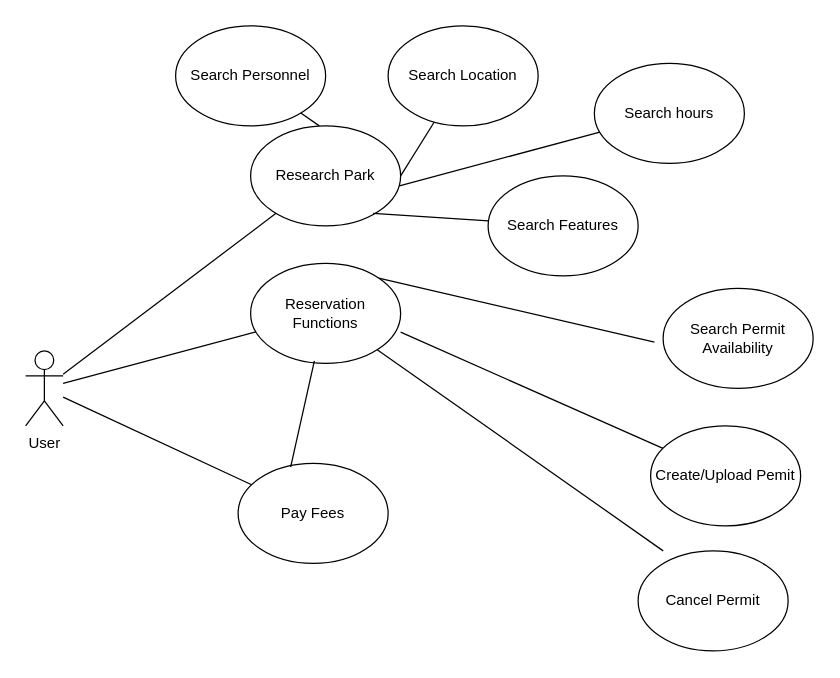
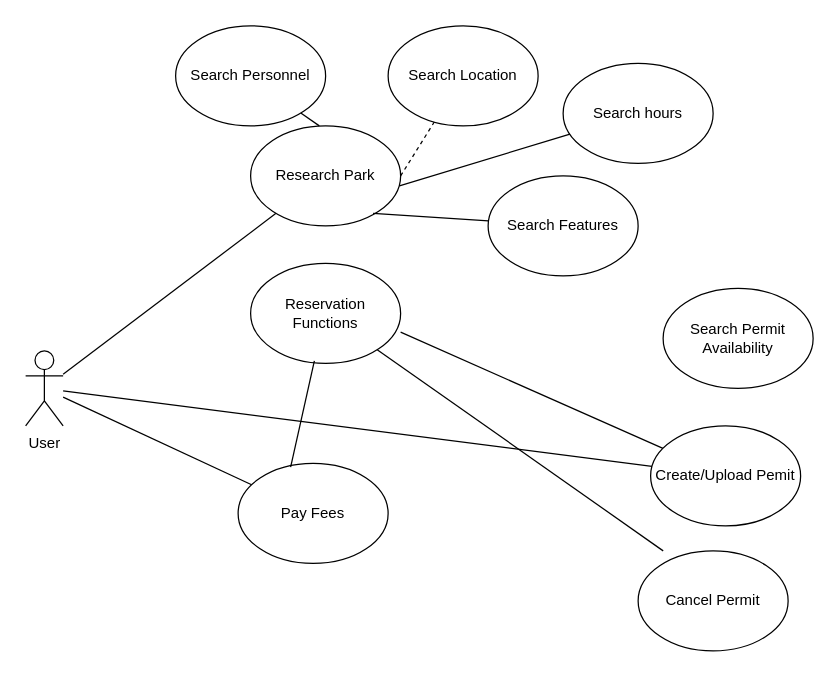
- <mxCell id="19" value="&lt;div&gt;Search hours&lt;/div&gt;" style="ellipse;whiteSpace=wrap;html=1;" parent="1" vertex="1"><mxGeometry x="475" y="50" width="120" height="80" as="geometry" /></mxCell>
+ <mxCell id="19" value="&lt;div&gt;Search hours&lt;/div&gt;" style="ellipse;whiteSpace=wrap;html=1;" parent="1" vertex="1"><mxGeometry x="450" y="50" width="120" height="80" as="geometry" /></mxCell>
- <mxCell id="9" value="" style="endArrow=none;html=1;rounded=0;exitX=1;exitY=0.5;exitDx=0;exitDy=0;" parent="1" source="4" target="10" edge="1"><mxGeometry width="50" height="50" relative="1" as="geometry"><mxPoint x="438.96" y="70" as="sourcePoint" /><mxPoint x="534" y="366.96" as="targetPoint" /></mxGeometry></mxCell>
+ <mxCell id="9" value="" style="endArrow=none;html=1;rounded=0;exitX=1;exitY=0.5;exitDx=0;exitDy=0;dashed=1;" parent="1" source="4" target="10" edge="1"><mxGeometry width="50" height="50" relative="1" as="geometry"><mxPoint x="438.96" y="70" as="sourcePoint" /><mxPoint x="534" y="366.96" as="targetPoint" /></mxGeometry></mxCell>
- <mxCell id="11" value="" style="endArrow=none;html=1;rounded=0;exitX=1;exitY=0;exitDx=0;exitDy=0;entryX=-0.058;entryY=0.538;entryDx=0;entryDy=0;entryPerimeter=0;" parent="1" source="6" target="12" edge="1"><mxGeometry width="50" height="50" relative="1" as="geometry"><mxPoint x="320" y="269.27" as="sourcePoint" /><mxPoint x="481.589" y="139.999" as="targetPoint" /></mxGeometry></mxCell>
- <mxCell id="5" value="" style="endArrow=none;html=1;rounded=0;" parent="1" source="2" target="6" edge="1"><mxGeometry width="50" height="50" relative="1" as="geometry"><mxPoint x="110" y="390" as="sourcePoint" /><mxPoint x="430" y="470" as="targetPoint" /></mxGeometry></mxCell>
+ <mxCell id="5" value="" style="endArrow=none;html=1;rounded=0;" parent="1" source="2" target="14" edge="1"><mxGeometry width="50" height="50" relative="1" as="geometry"><mxPoint x="110" y="390" as="sourcePoint" /><mxPoint x="430" y="470" as="targetPoint" /></mxGeometry></mxCell>
